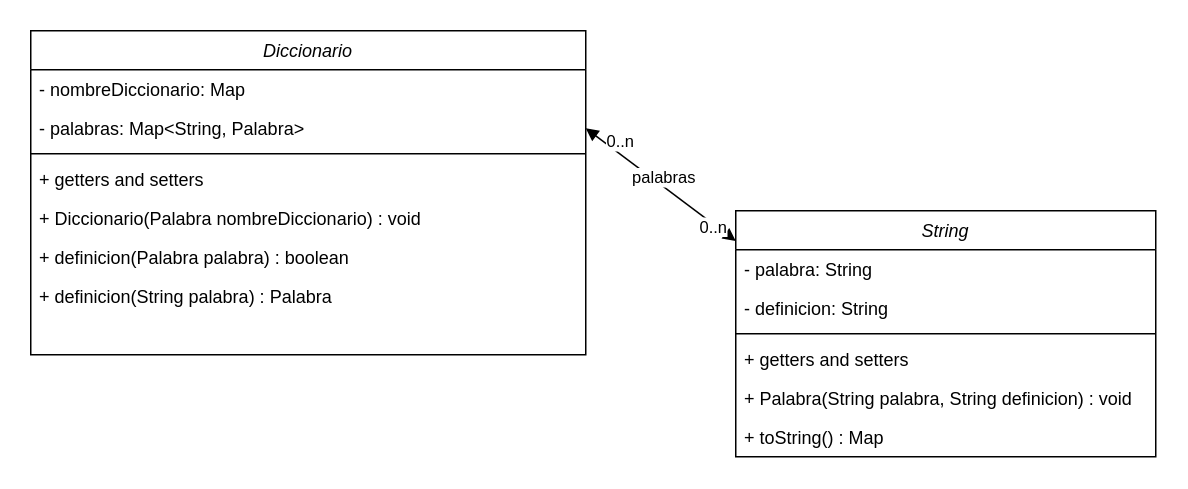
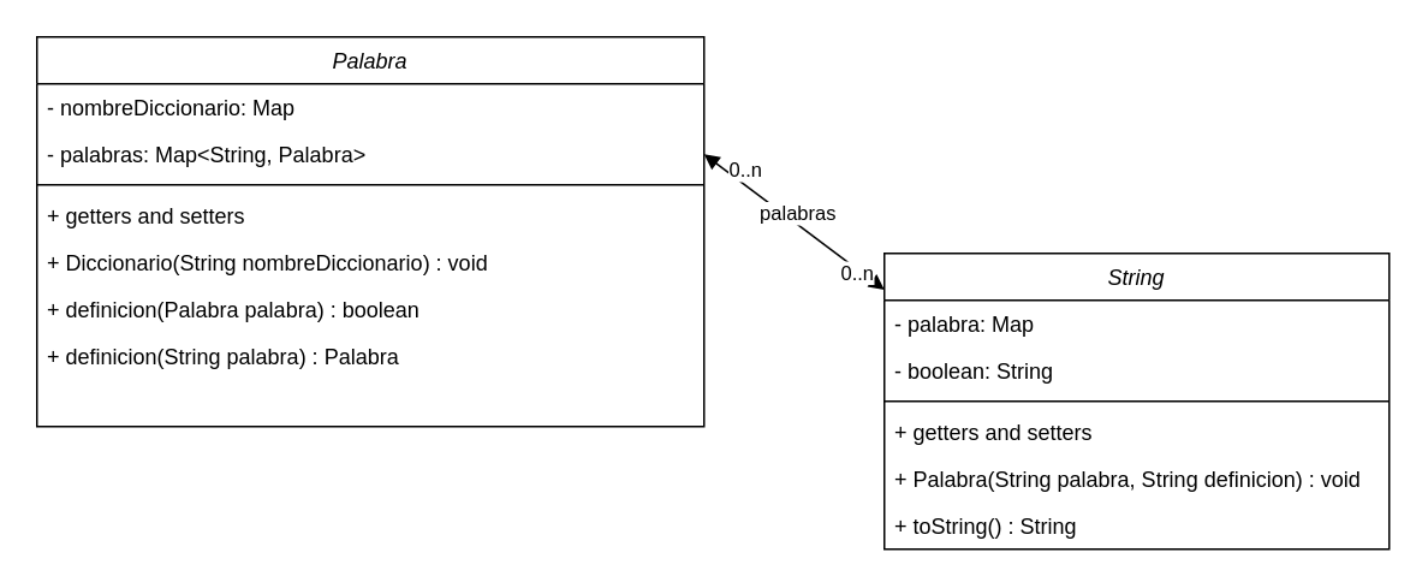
- <mxCell id="2" value="Diccionario" style="swimlane;fontStyle=2;align=center;verticalAlign=top;childLayout=stackLayout;horizontal=1;startSize=26;horizontalStack=0;resizeParent=1;resizeLast=0;collapsible=1;marginBottom=0;rounded=0;shadow=0;strokeWidth=1;" parent="1" vertex="1"><mxGeometry x="20" y="20" width="370" height="216" as="geometry"><mxRectangle x="230" y="140" width="160" height="26" as="alternateBounds" /></mxGeometry></mxCell>
+ <mxCell id="2" value="Palabra" style="swimlane;fontStyle=2;align=center;verticalAlign=top;childLayout=stackLayout;horizontal=1;startSize=26;horizontalStack=0;resizeParent=1;resizeLast=0;collapsible=1;marginBottom=0;rounded=0;shadow=0;strokeWidth=1;" parent="1" vertex="1"><mxGeometry x="20" y="20" width="370" height="216" as="geometry"><mxRectangle x="230" y="140" width="160" height="26" as="alternateBounds" /></mxGeometry></mxCell>
- <mxCell id="7" value="+ Diccionario(Palabra nombreDiccionario) : void" style="text;align=left;verticalAlign=top;spacingLeft=4;spacingRight=4;overflow=hidden;rotatable=0;points=[[0,0.5],[1,0.5]];portConstraint=eastwest;" vertex="1" parent="2"><mxGeometry y="112" width="370" height="26" as="geometry" /></mxCell>
+ <mxCell id="7" value="+ Diccionario(String nombreDiccionario) : void" style="text;align=left;verticalAlign=top;spacingLeft=4;spacingRight=4;overflow=hidden;rotatable=0;points=[[0,0.5],[1,0.5]];portConstraint=eastwest;" vertex="1" parent="2"><mxGeometry y="112" width="370" height="26" as="geometry" /></mxCell>
- <mxCell id="11" value="- palabra: String" style="text;align=left;verticalAlign=top;spacingLeft=4;spacingRight=4;overflow=hidden;rotatable=0;points=[[0,0.5],[1,0.5]];portConstraint=eastwest;" vertex="1" parent="10"><mxGeometry y="26" width="280" height="26" as="geometry" /></mxCell>
+ <mxCell id="11" value="- palabra: Map" style="text;align=left;verticalAlign=top;spacingLeft=4;spacingRight=4;overflow=hidden;rotatable=0;points=[[0,0.5],[1,0.5]];portConstraint=eastwest;" vertex="1" parent="10"><mxGeometry y="26" width="280" height="26" as="geometry" /></mxCell>
- <mxCell id="12" value="- definicion: String" style="text;align=left;verticalAlign=top;spacingLeft=4;spacingRight=4;overflow=hidden;rotatable=0;points=[[0,0.5],[1,0.5]];portConstraint=eastwest;rounded=0;shadow=0;html=0;" vertex="1" parent="10"><mxGeometry y="52" width="280" height="26" as="geometry" /></mxCell>
+ <mxCell id="12" value="- boolean: String" style="text;align=left;verticalAlign=top;spacingLeft=4;spacingRight=4;overflow=hidden;rotatable=0;points=[[0,0.5],[1,0.5]];portConstraint=eastwest;rounded=0;shadow=0;html=0;" vertex="1" parent="10"><mxGeometry y="52" width="280" height="26" as="geometry" /></mxCell>
- <mxCell id="16" value="+ toString() : Map" style="text;align=left;verticalAlign=top;spacingLeft=4;spacingRight=4;overflow=hidden;rotatable=0;points=[[0,0.5],[1,0.5]];portConstraint=eastwest;" vertex="1" parent="10"><mxGeometry y="138" width="280" height="26" as="geometry" /></mxCell>
+ <mxCell id="16" value="+ toString() : String" style="text;align=left;verticalAlign=top;spacingLeft=4;spacingRight=4;overflow=hidden;rotatable=0;points=[[0,0.5],[1,0.5]];portConstraint=eastwest;" vertex="1" parent="10"><mxGeometry y="138" width="280" height="26" as="geometry" /></mxCell>
